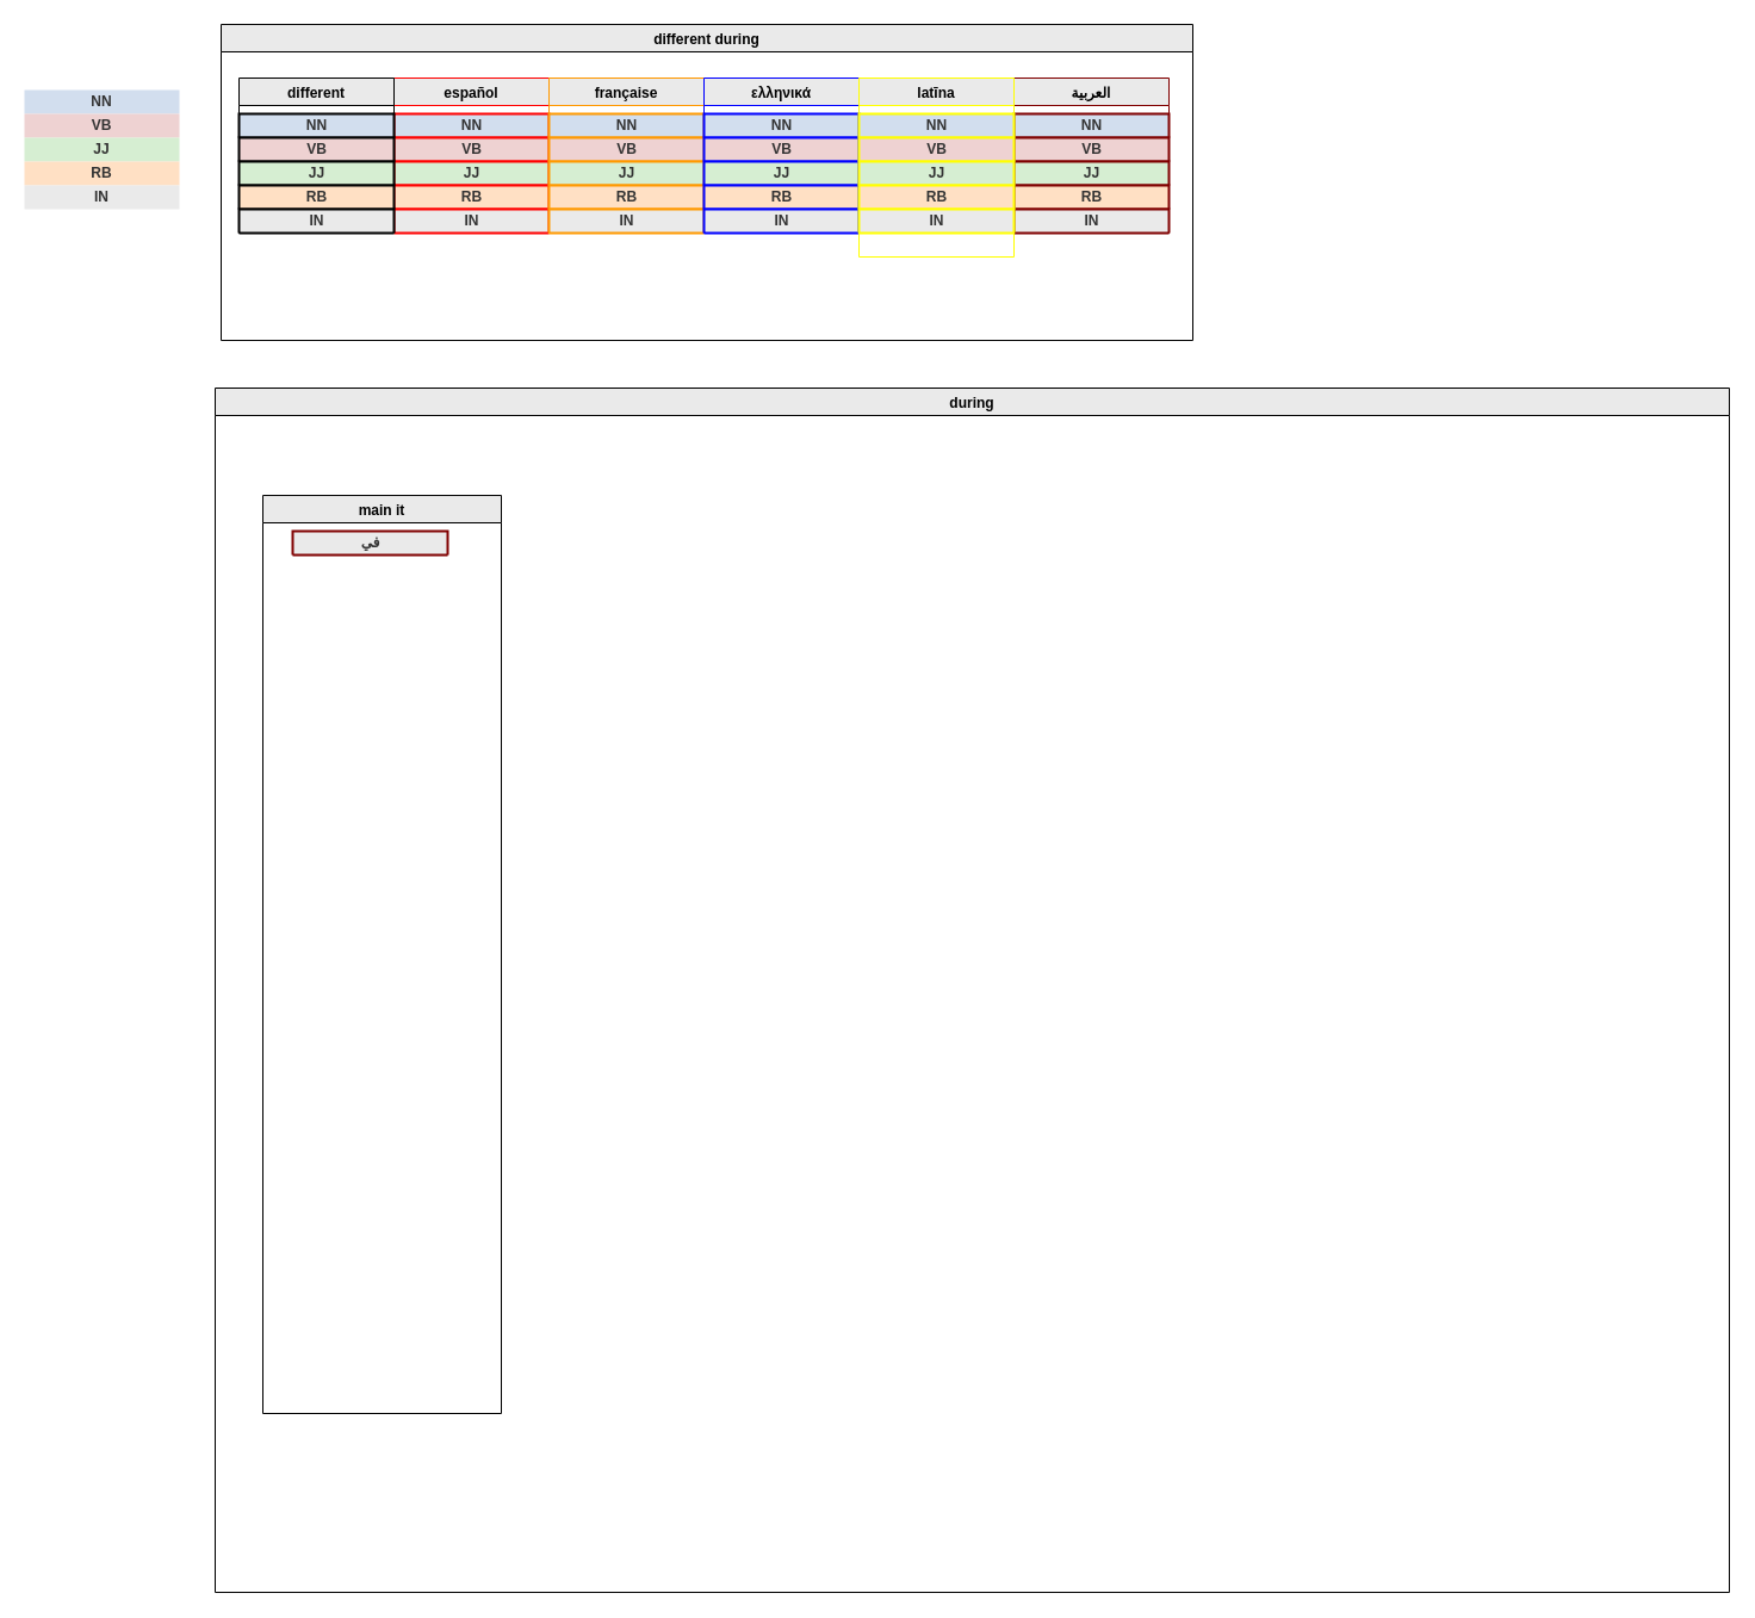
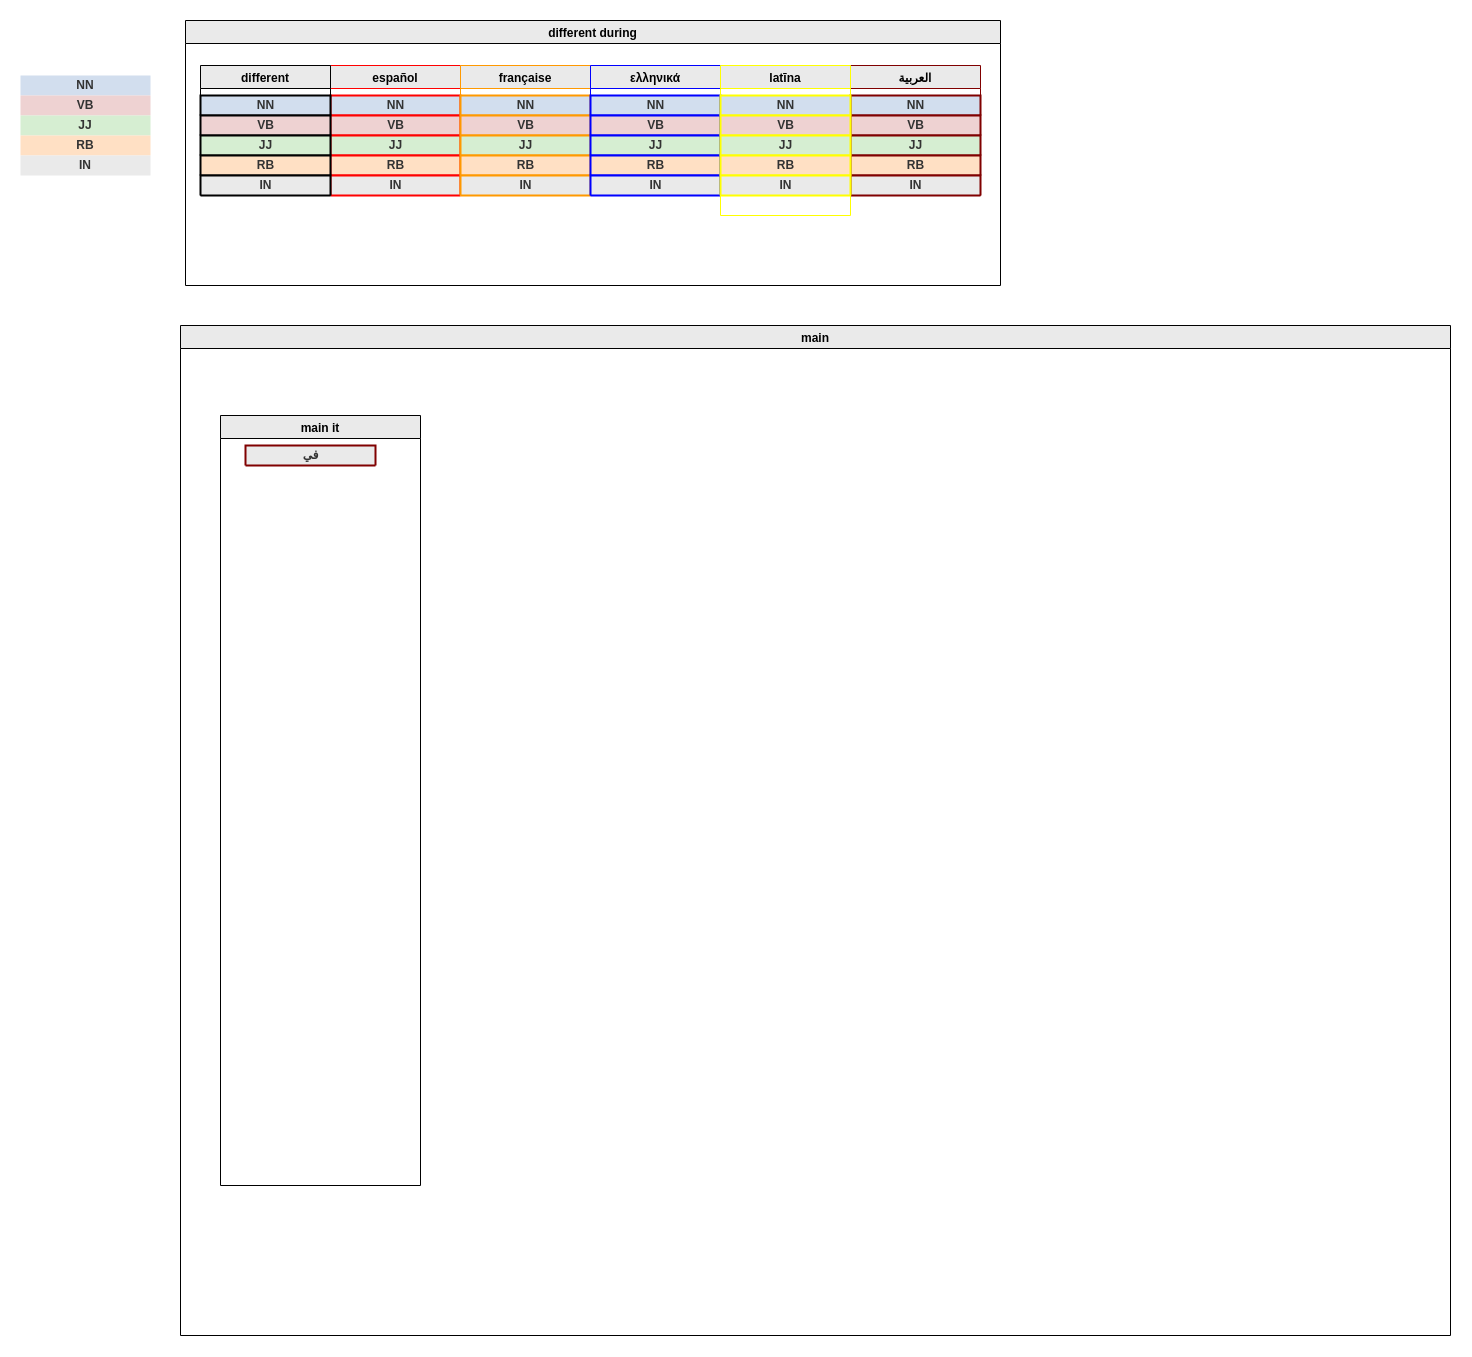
- <mxCell id="44" value="during" style="swimlane;pointerEvents=1;strokeColor=#000000;strokeWidth=1;fillColor=#EAEAEA;gradientColor=none;" vertex="1" parent="1"><mxGeometry x="180" y="325" width="1270" height="1010" as="geometry" /></mxCell>
+ <mxCell id="44" value="main" style="swimlane;pointerEvents=1;strokeColor=#000000;strokeWidth=1;fillColor=#EAEAEA;gradientColor=none;" vertex="1" parent="1"><mxGeometry x="180" y="325" width="1270" height="1010" as="geometry" /></mxCell>
